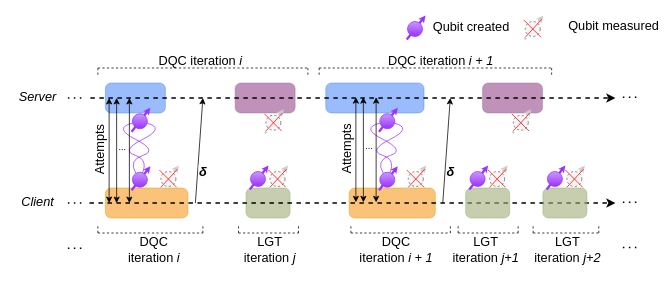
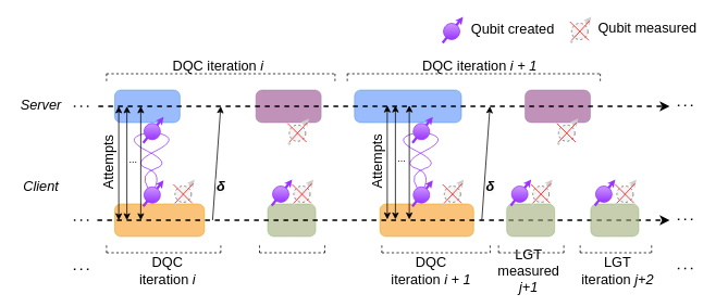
- <mxCell id="119" value="Qubit measured" style="text;html=1;align=center;verticalAlign=middle;whiteSpace=wrap;rounded=0;fontSize=17;fontFamily=Helvetica;" parent="1" vertex="1"><mxGeometry x="752.87" y="20" width="130" height="30" as="geometry" /></mxCell>
+ <mxCell id="119" value="Qubit measured" style="text;html=1;align=center;verticalAlign=middle;whiteSpace=wrap;rounded=0;fontSize=17;fontFamily=Helvetica;" parent="1" vertex="1"><mxGeometry x="727.87" y="20" width="130" height="30" as="geometry" /></mxCell>
- <mxCell id="13" value="Client" style="text;html=1;align=center;verticalAlign=middle;whiteSpace=wrap;rounded=0;fontStyle=2;fontSize=17;fontFamily=Helvetica;shadow=0;" parent="1" vertex="1"><mxGeometry x="25" y="260" width="50" height="20" as="geometry" /></mxCell>
+ <mxCell id="13" value="Client" style="text;html=1;align=center;verticalAlign=middle;whiteSpace=wrap;rounded=0;fontStyle=2;fontSize=17;fontFamily=Helvetica;shadow=0;" parent="1" vertex="1"><mxGeometry x="25" y="220" width="50" height="20" as="geometry" /></mxCell>
- <mxCell id="8" value="LGT&lt;br&gt;iteration &lt;i&gt;j&lt;/i&gt;" style="text;html=1;strokeColor=none;fillColor=none;align=center;verticalAlign=middle;whiteSpace=wrap;rounded=0;dashed=1;fontFamily=Helvetica;fontSize=17;" parent="1" vertex="1"><mxGeometry x="313" y="315" width="92.5" height="35" as="geometry" /></mxCell>
- <mxCell id="108" value="LGT&lt;br&gt;iteration &lt;i&gt;j+1&lt;/i&gt;" style="text;html=1;strokeColor=none;fillColor=none;align=center;verticalAlign=middle;whiteSpace=wrap;rounded=0;dashed=1;fontFamily=Helvetica;fontSize=17;" parent="1" vertex="1"><mxGeometry x="600.87" y="310" width="92.5" height="45" as="geometry" /></mxCell>
+ <mxCell id="108" value="LGT&lt;br&gt;measured &lt;i&gt;j+1&lt;/i&gt;" style="text;html=1;strokeColor=none;fillColor=none;align=center;verticalAlign=middle;whiteSpace=wrap;rounded=0;dashed=1;fontFamily=Helvetica;fontSize=17;" parent="1" vertex="1"><mxGeometry x="600.87" y="310" width="92.5" height="45" as="geometry" /></mxCell>
